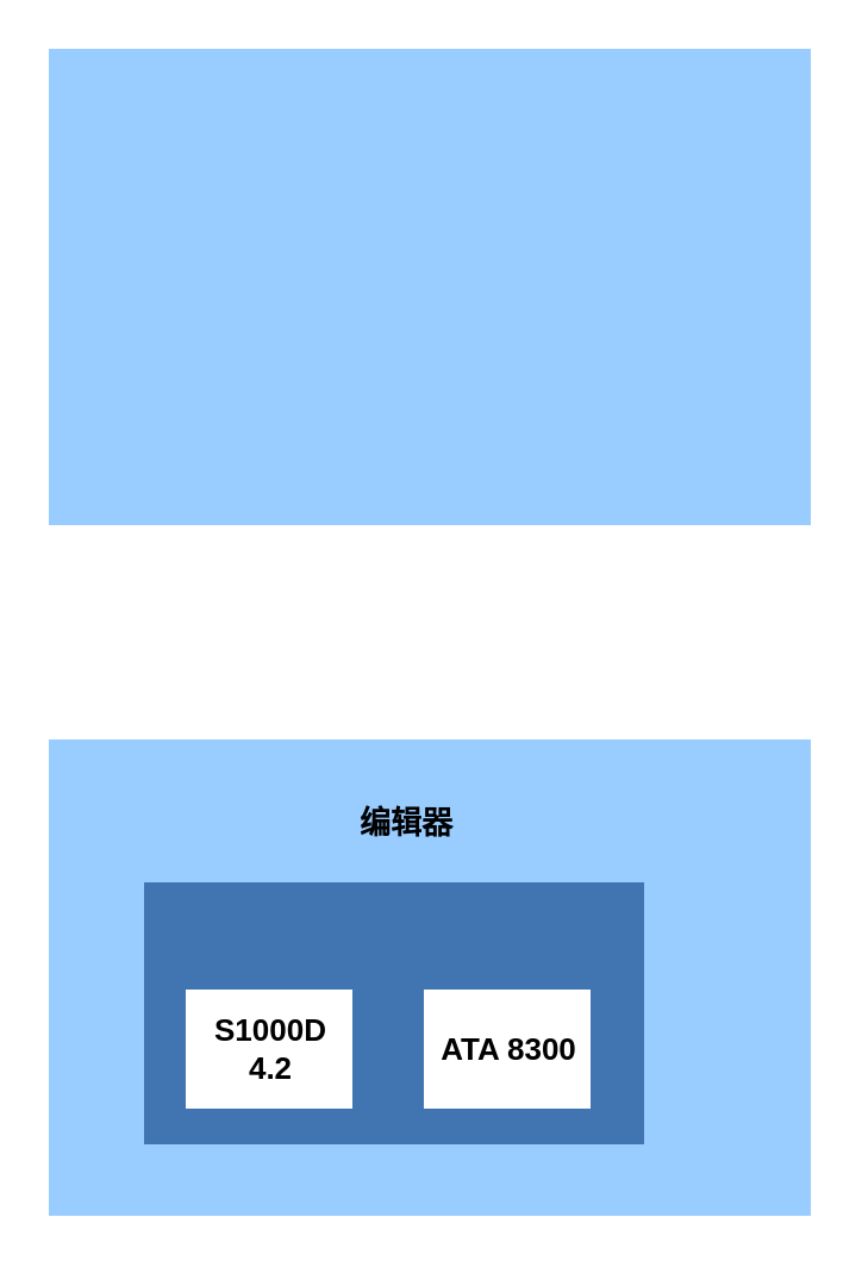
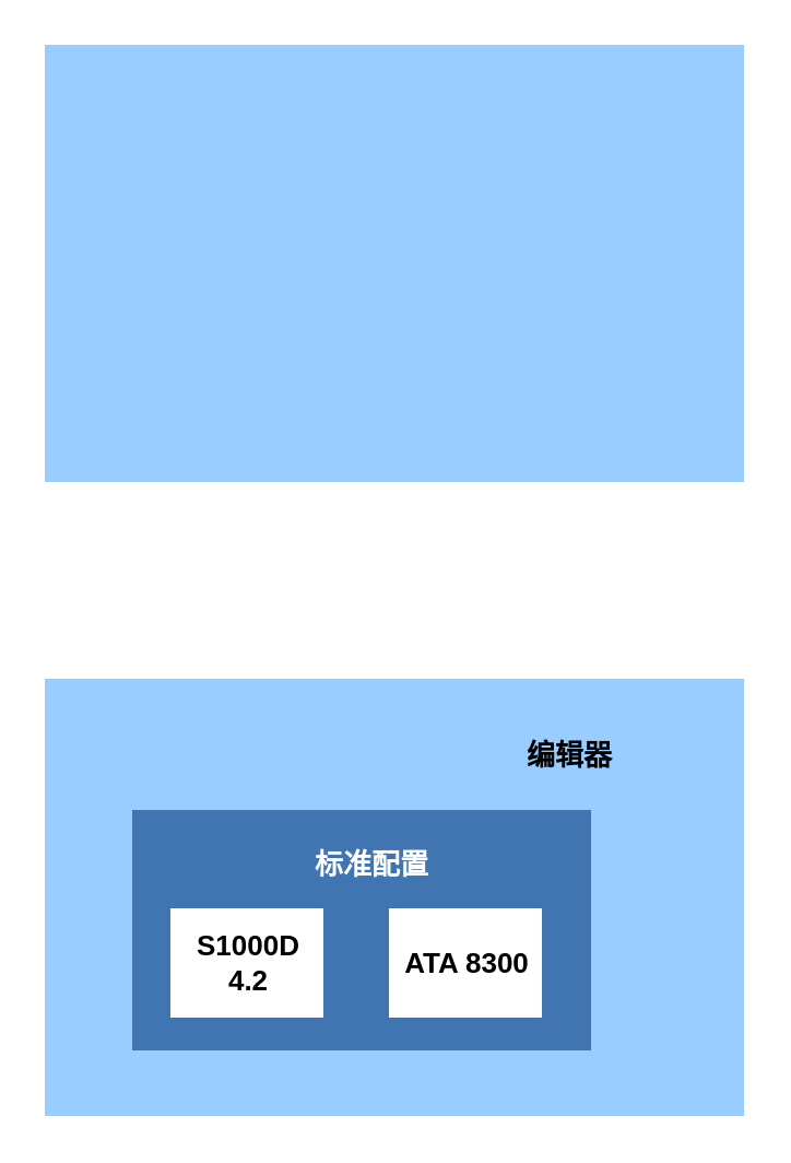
- <mxCell id="3" value="编辑器" style="text;html=1;align=center;verticalAlign=middle;resizable=0;points=[];autosize=1;strokeColor=none;fillColor=none;fontStyle=1;fontFamily=Garamond;fontSize=13;" vertex="1" parent="1"><mxGeometry x="140" y="330" width="60" height="30" as="geometry" /></mxCell>
+ <mxCell id="3" value="编辑器" style="text;html=1;align=center;verticalAlign=middle;resizable=0;points=[];autosize=1;strokeColor=none;fillColor=none;fontStyle=1;fontFamily=Garamond;fontSize=13;" vertex="1" parent="1"><mxGeometry x="230" y="330" width="60" height="30" as="geometry" /></mxCell>
+ <mxCell id="6" value="标准配置" style="text;html=1;align=center;verticalAlign=middle;whiteSpace=wrap;rounded=0;fontStyle=1;fontSize=13;strokeColor=none;fontColor=#FFFFFF;" vertex="1" parent="1"><mxGeometry x="140" y="380" width="60" height="30" as="geometry" /></mxCell>
